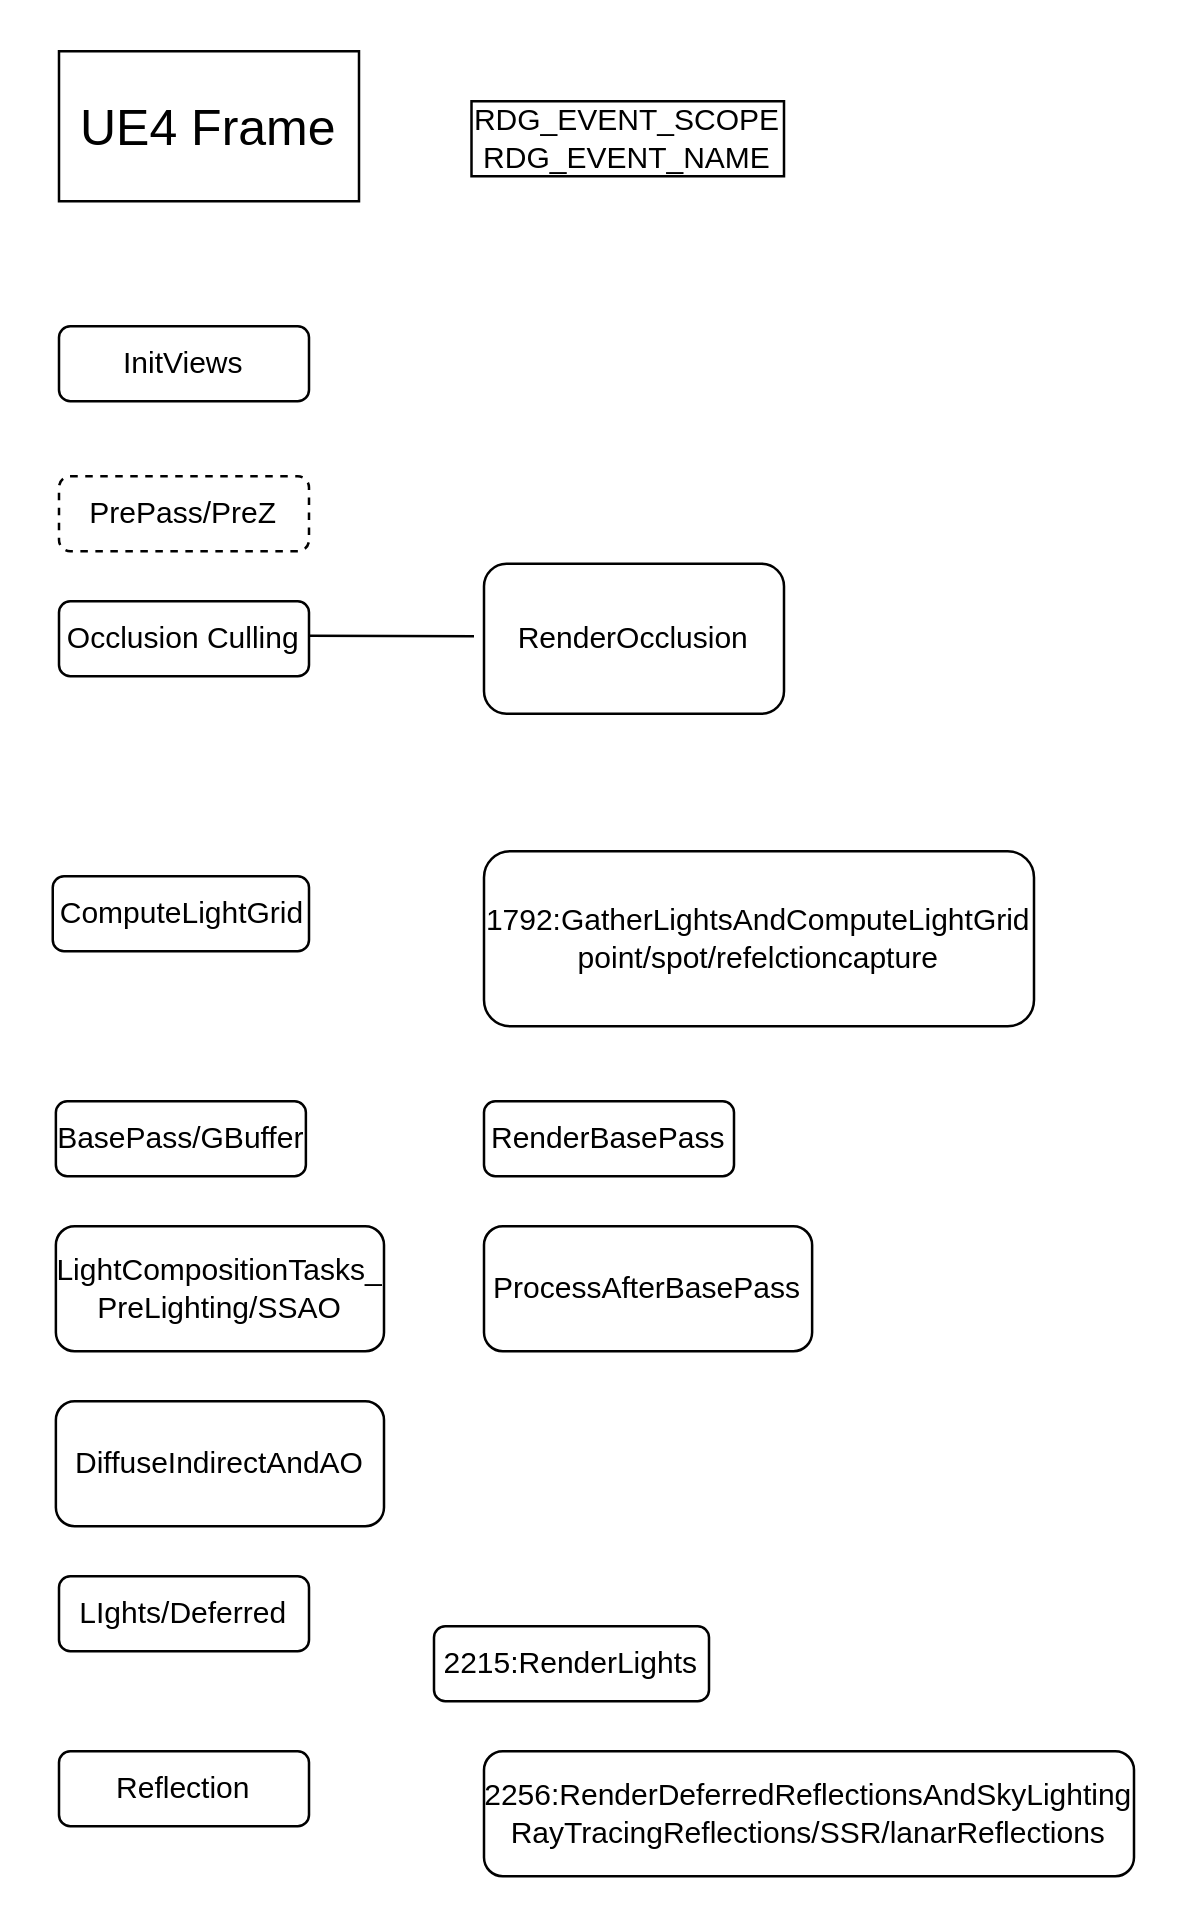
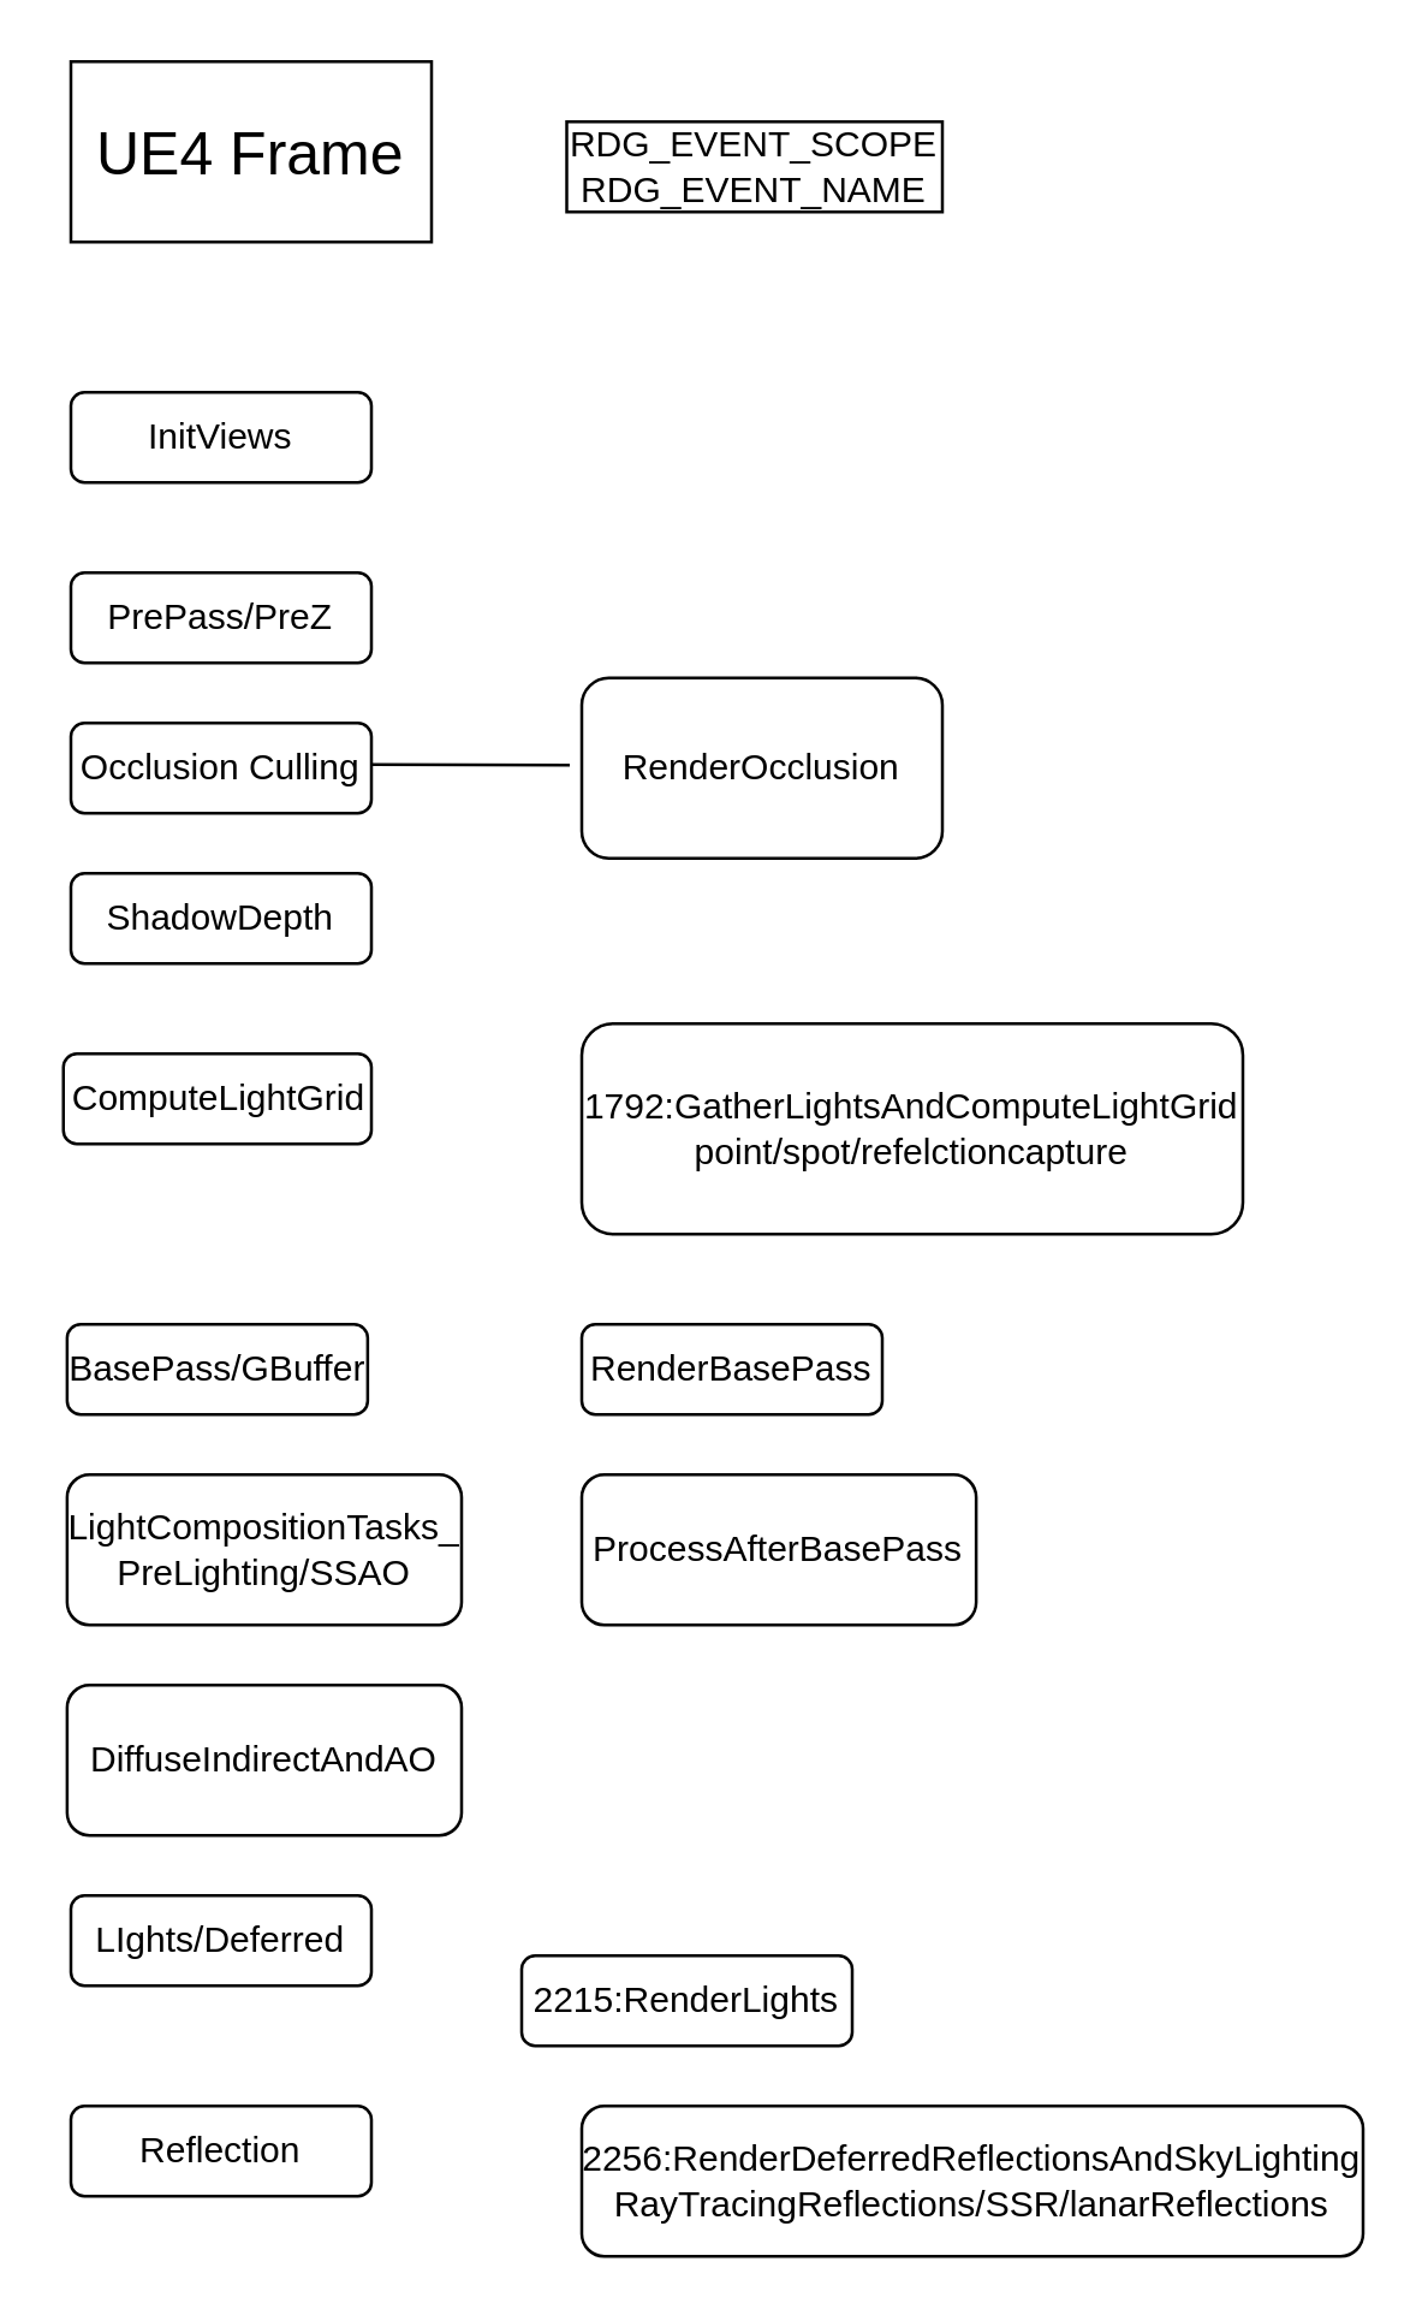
- <mxCell id="4" value="PrePass/PreZ" style="rounded=1;whiteSpace=wrap;html=1;dashed=1;" vertex="1" parent="1"><mxGeometry x="23" y="190" width="100" height="30" as="geometry" /></mxCell>
+ <mxCell id="4" value="PrePass/PreZ" style="rounded=1;whiteSpace=wrap;html=1;" vertex="1" parent="1"><mxGeometry x="23" y="190" width="100" height="30" as="geometry" /></mxCell>
+ <mxCell id="6" value="ShadowDepth" style="rounded=1;whiteSpace=wrap;html=1;" vertex="1" parent="1"><mxGeometry x="23" y="290" width="100" height="30" as="geometry" /></mxCell>
